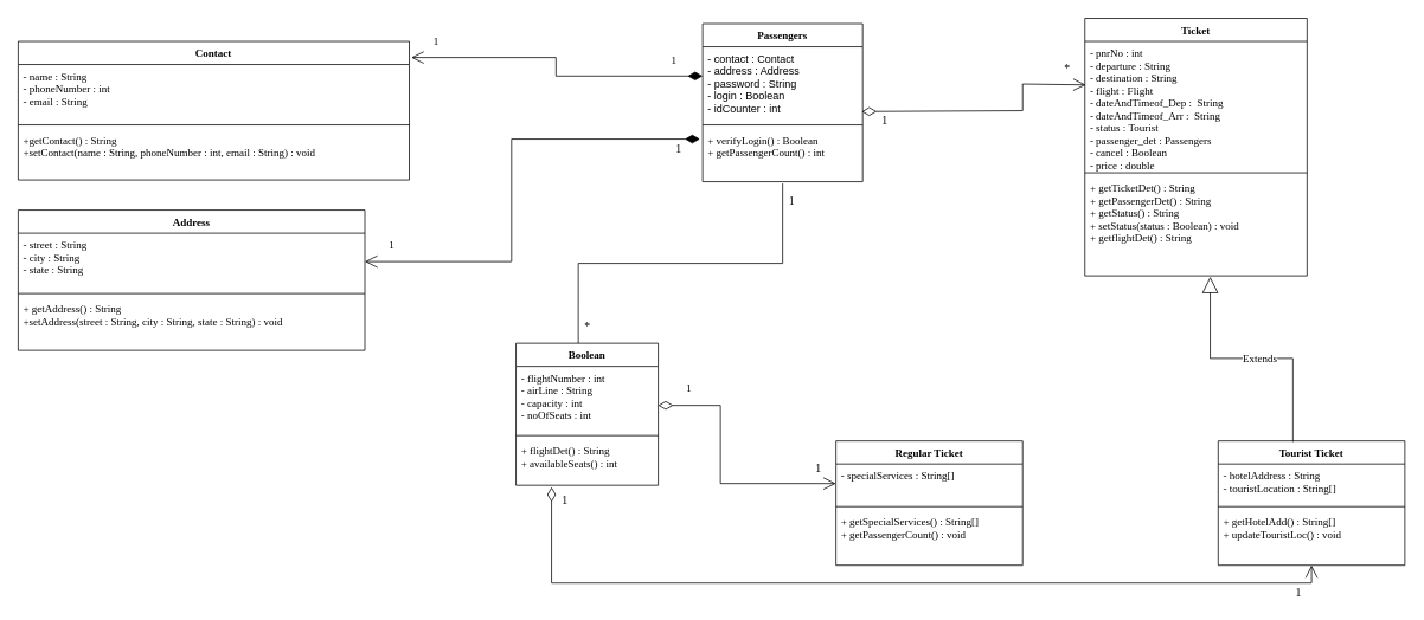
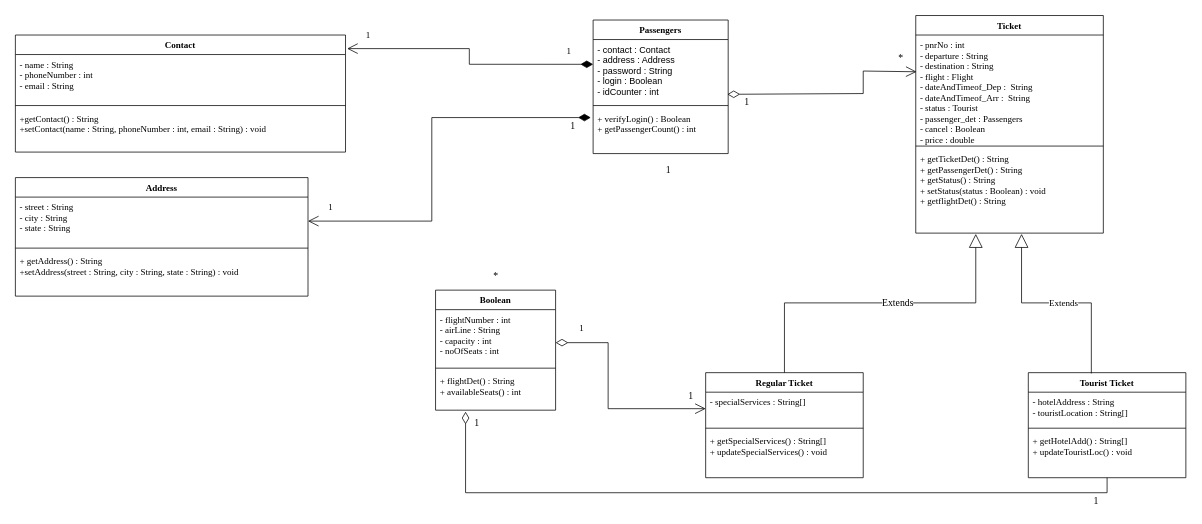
- <mxCell id="38" value="" style="endArrow=none;html=1;edgeStyle=orthogonalEdgeStyle;rounded=0;fontFamily=Verdana;fontSize=13;entryX=0.5;entryY=1.033;entryDx=0;entryDy=0;entryPerimeter=0;exitX=0.438;exitY=0;exitDx=0;exitDy=0;exitPerimeter=0;" edge="1" parent="1" source="26" target="33"><mxGeometry relative="1" as="geometry"><mxPoint x="650" y="325" as="sourcePoint" /><mxPoint x="810" y="325" as="targetPoint" /><Array as="points"><mxPoint x="650" y="296" /><mxPoint x="880" y="296" /></Array></mxGeometry></mxCell>
+ <mxCell id="34" value="&lt;font style=&quot;font-size: 13px&quot;&gt;Extends&lt;/font&gt;" style="endArrow=block;endSize=16;endFill=0;html=1;rounded=0;fontFamily=Verdana;edgeStyle=orthogonalEdgeStyle;exitX=0.5;exitY=0;exitDx=0;exitDy=0;entryX=0.32;entryY=1.009;entryDx=0;entryDy=0;entryPerimeter=0;" parent="1" source="18" target="17" edge="1"><mxGeometry x="0.111" width="160" relative="1" as="geometry"><mxPoint x="1050" y="456" as="sourcePoint" /><mxPoint x="1210" y="446" as="targetPoint" /><mxPoint as="offset" /></mxGeometry></mxCell>
- <mxCell id="21" value="+ getSpecialServices() : String[]&#10;+ getPassengerCount() : void" style="text;strokeColor=none;fillColor=none;align=left;verticalAlign=top;spacingLeft=4;spacingRight=4;overflow=hidden;rotatable=0;points=[[0,0.5],[1,0.5]];portConstraint=eastwest;fontFamily=Verdana;" parent="18" vertex="1"><mxGeometry y="78" width="210" height="62" as="geometry" /></mxCell>
+ <mxCell id="21" value="+ getSpecialServices() : String[]&#10;+ updateSpecialServices() : void" style="text;strokeColor=none;fillColor=none;align=left;verticalAlign=top;spacingLeft=4;spacingRight=4;overflow=hidden;rotatable=0;points=[[0,0.5],[1,0.5]];portConstraint=eastwest;fontFamily=Verdana;" parent="18" vertex="1"><mxGeometry y="78" width="210" height="62" as="geometry" /></mxCell>
- <mxCell id="37" value="&lt;font style=&quot;font-size: 13px&quot;&gt;1&lt;/font&gt;" style="endArrow=open;html=1;endSize=12;startArrow=diamondThin;startSize=14;startFill=0;edgeStyle=orthogonalEdgeStyle;align=left;verticalAlign=bottom;rounded=0;fontFamily=Verdana;fontSize=12;exitX=0.25;exitY=1.038;exitDx=0;exitDy=0;exitPerimeter=0;" edge="1" parent="1" source="29" target="25"><mxGeometry x="-0.95" y="10" relative="1" as="geometry"><mxPoint x="620" y="576" as="sourcePoint" /><mxPoint x="960" y="686" as="targetPoint" /><Array as="points"><mxPoint x="620" y="656" /><mxPoint x="1475" y="656" /></Array><mxPoint as="offset" /></mxGeometry></mxCell>
+ <mxCell id="37" value="&lt;font style=&quot;font-size: 13px&quot;&gt;1&lt;/font&gt;" style="endArrow=none;html=1;endSize=12;startArrow=diamondThin;startSize=14;startFill=0;edgeStyle=orthogonalEdgeStyle;align=left;verticalAlign=bottom;rounded=0;fontFamily=Verdana;fontSize=12;exitX=0.25;exitY=1.038;exitDx=0;exitDy=0;exitPerimeter=0;" edge="1" parent="1" source="29" target="25"><mxGeometry x="-0.95" y="10" relative="1" as="geometry"><mxPoint x="620" y="576" as="sourcePoint" /><mxPoint x="960" y="686" as="targetPoint" /><Array as="points"><mxPoint x="620" y="656" /><mxPoint x="1475" y="656" /></Array><mxPoint as="offset" /></mxGeometry></mxCell>
